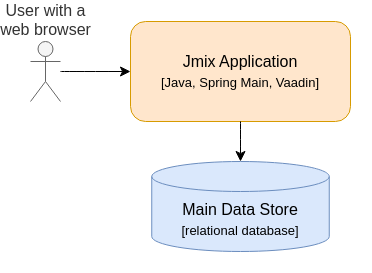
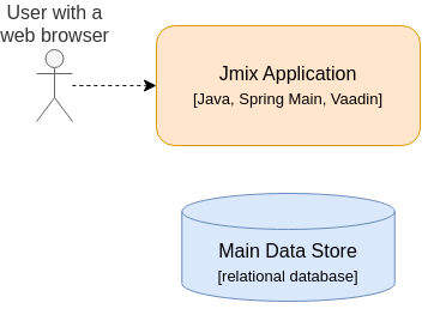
- <mxCell id="4" value="" style="endArrow=classic;html=1;rounded=0;fontSize=12;startSize=8;endSize=8;curved=1;" parent="1" source="5" target="2" edge="1"><mxGeometry width="50" height="50" relative="1" as="geometry"><mxPoint x="230" y="-50" as="sourcePoint" /><mxPoint x="355" y="-40" as="targetPoint" /></mxGeometry></mxCell>
+ <mxCell id="4" value="" style="endArrow=classic;html=1;rounded=0;fontSize=12;startSize=8;endSize=8;curved=1;dashed=1;" parent="1" source="5" target="2" edge="1"><mxGeometry width="50" height="50" relative="1" as="geometry"><mxPoint x="230" y="-50" as="sourcePoint" /><mxPoint x="355" y="-40" as="targetPoint" /></mxGeometry></mxCell>
- <mxCell id="6" value="" style="endArrow=classic;html=1;rounded=0;fontSize=12;startSize=8;endSize=8;curved=1;" parent="1" source="2" target="3" edge="1"><mxGeometry width="50" height="50" relative="1" as="geometry"><mxPoint x="345" y="200" as="sourcePoint" /><mxPoint x="395" y="150" as="targetPoint" /></mxGeometry></mxCell>
